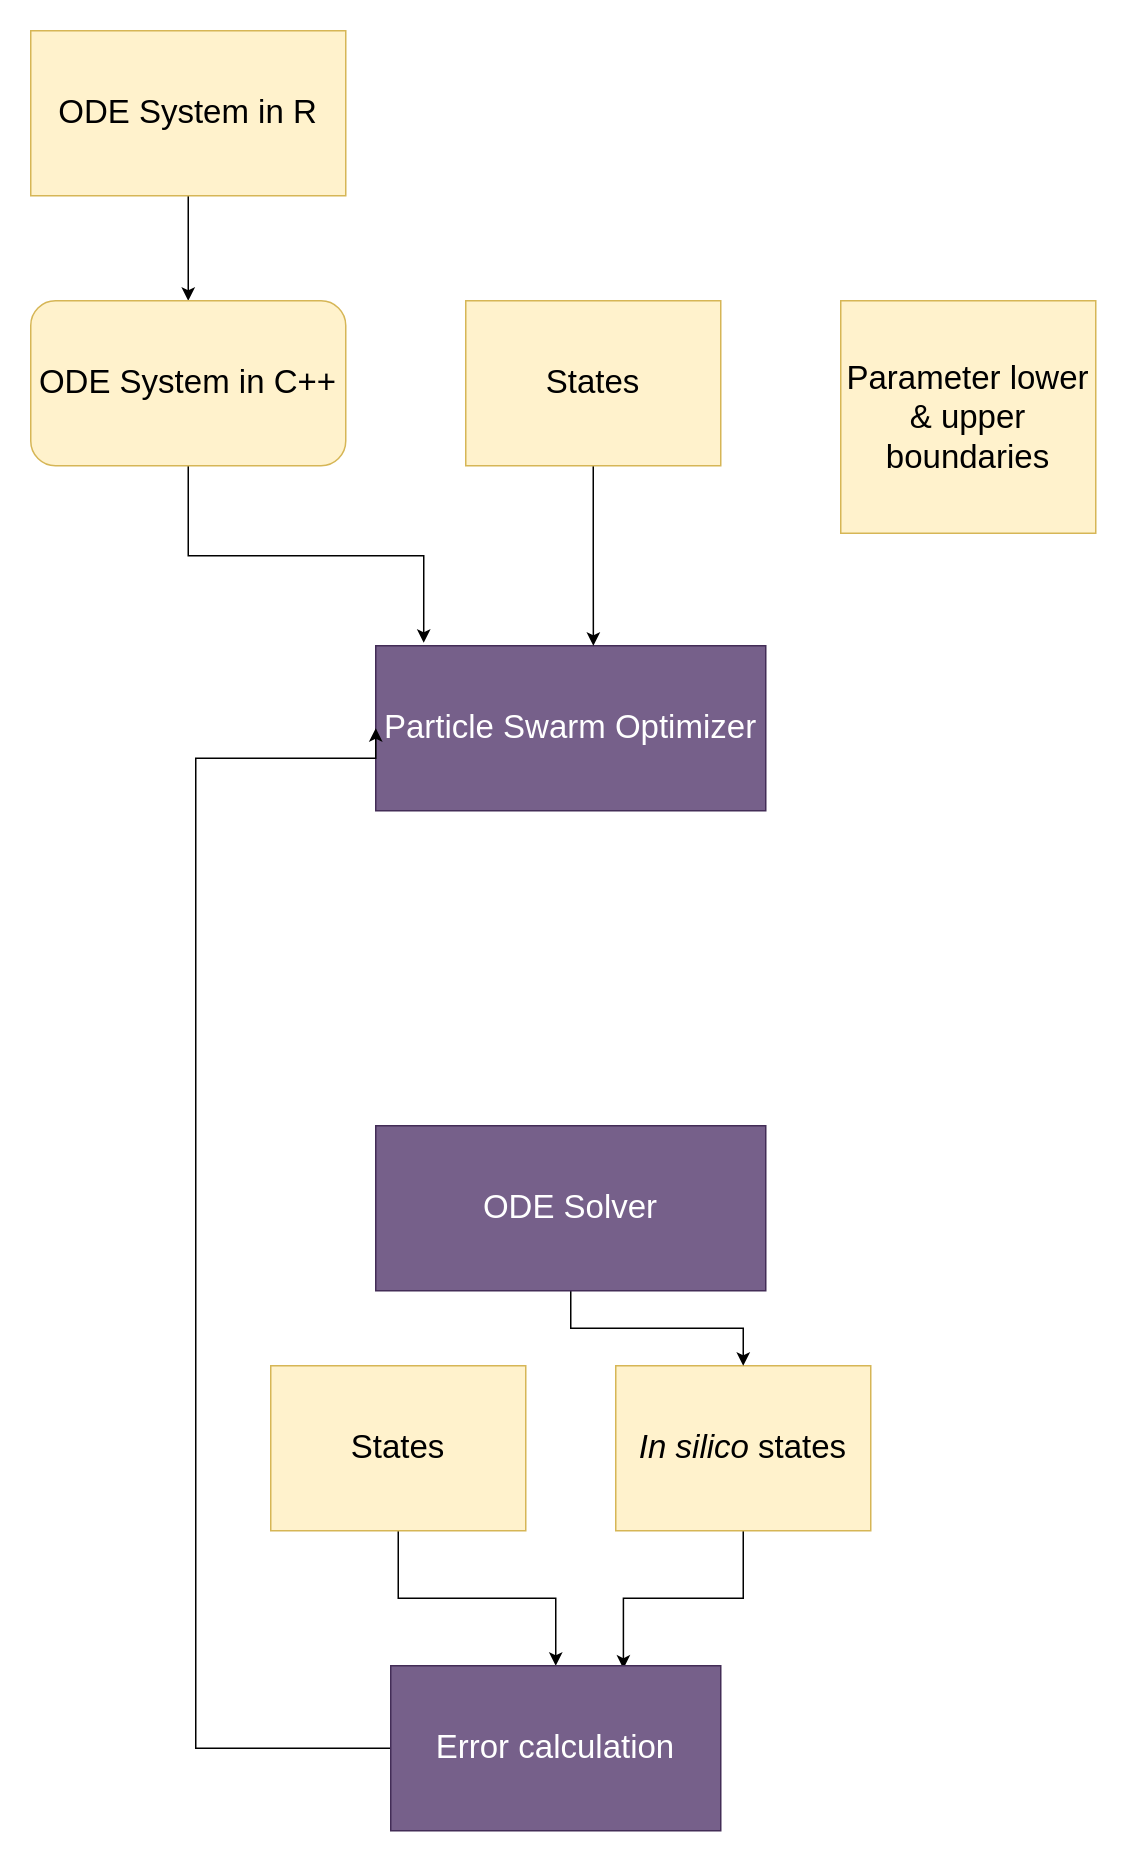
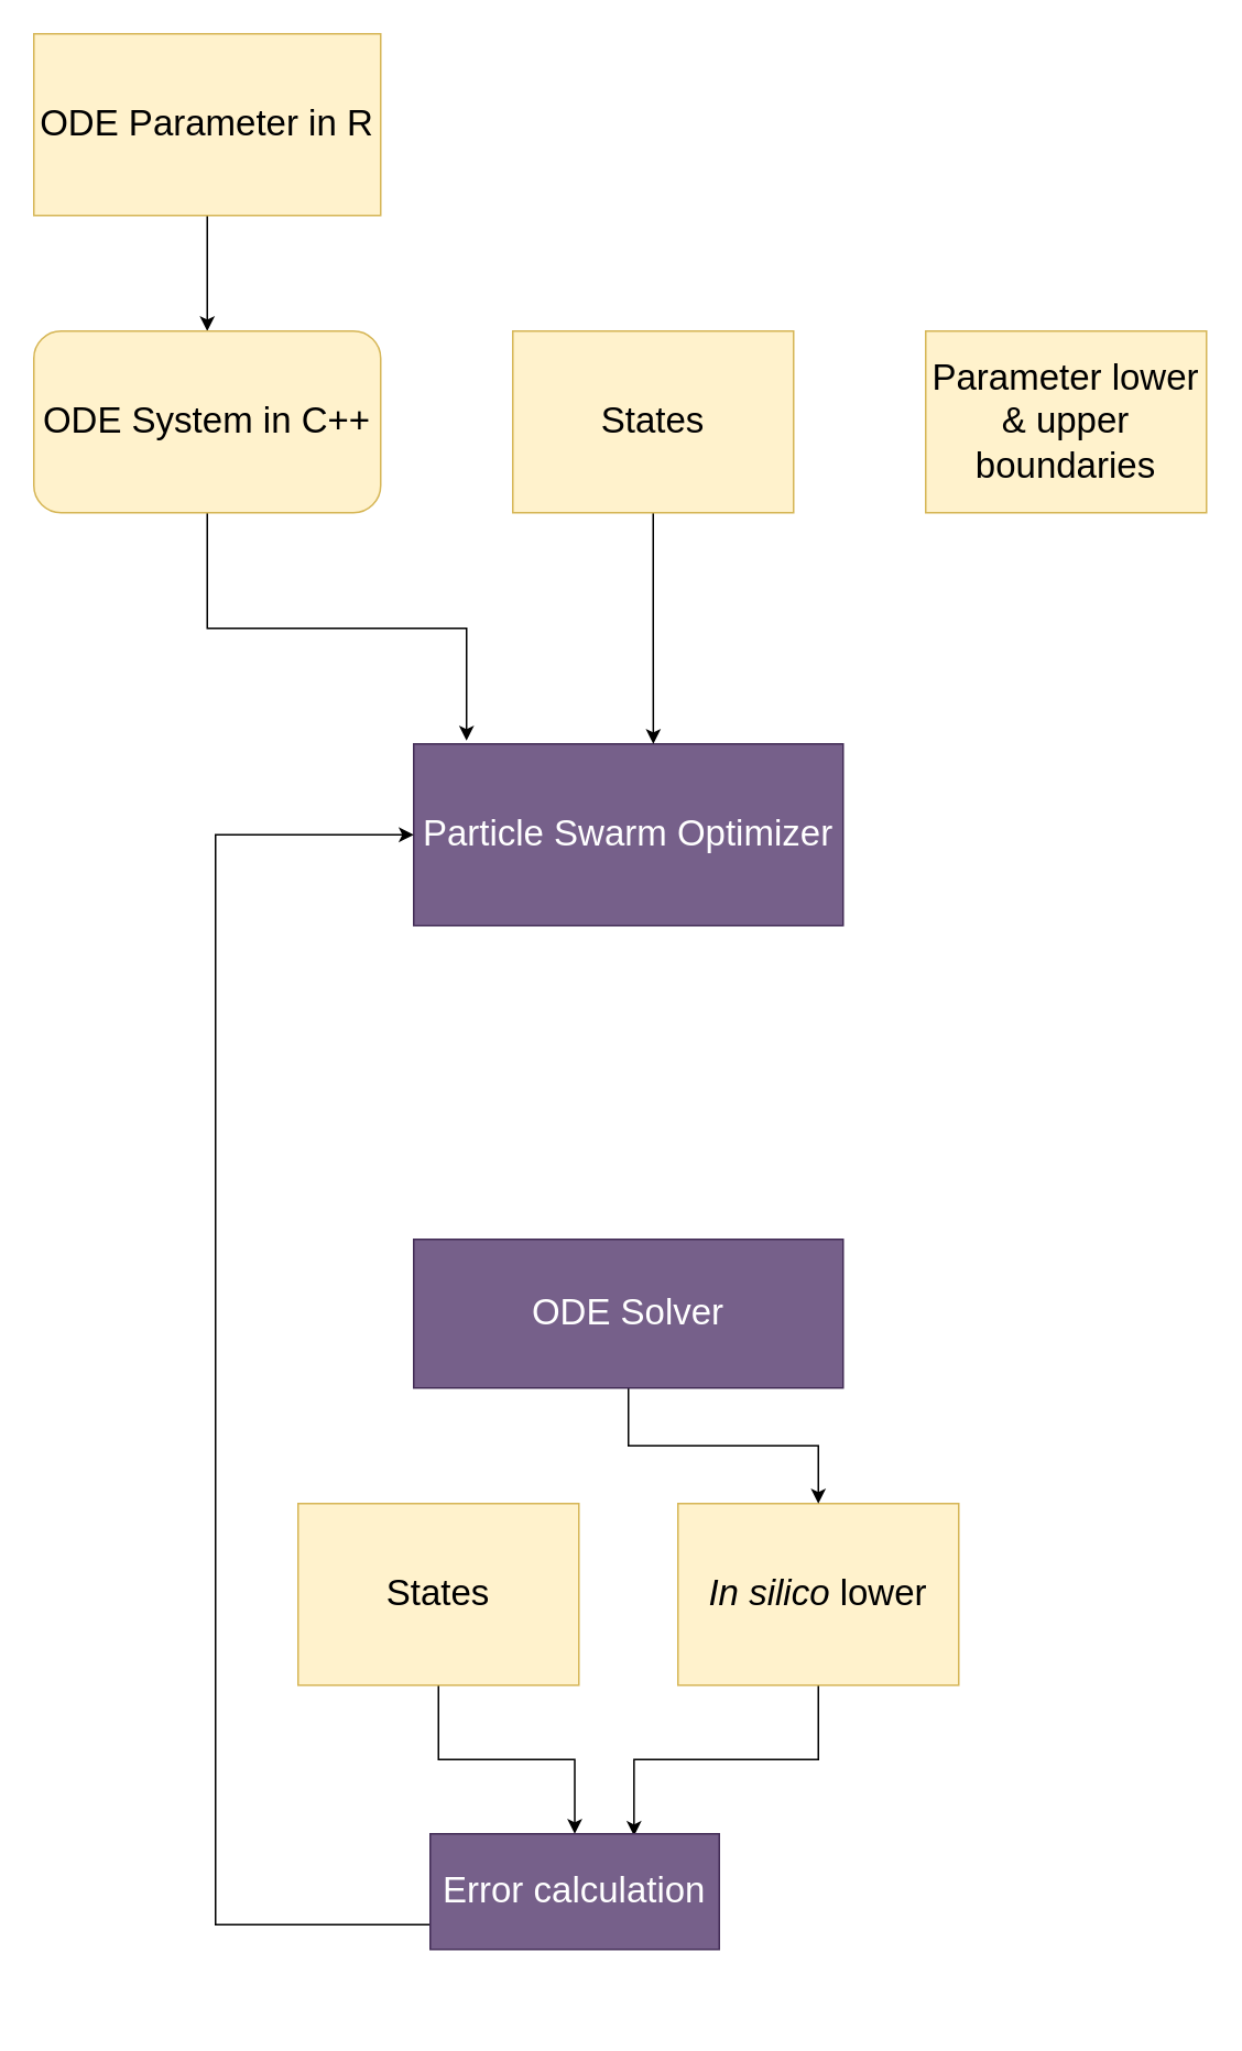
- <mxCell id="3" value="&lt;font style=&quot;font-size: 22px&quot;&gt;ODE System in R&lt;/font&gt;" style="whiteSpace=wrap;html=1;fillColor=#fff2cc;strokeColor=#d6b656;" parent="1" vertex="1"><mxGeometry x="20" y="20" width="210" height="110" as="geometry" /></mxCell>
+ <mxCell id="3" value="&lt;font style=&quot;font-size: 22px&quot;&gt;ODE Parameter in R&lt;/font&gt;" style="whiteSpace=wrap;html=1;fillColor=#fff2cc;strokeColor=#d6b656;" parent="1" vertex="1"><mxGeometry x="20" y="20" width="210" height="110" as="geometry" /></mxCell>
- <mxCell id="9" value="&lt;font style=&quot;font-size: 22px&quot;&gt;Parameter lower &amp;amp; upper boundaries&lt;/font&gt;" style="whiteSpace=wrap;html=1;fillColor=#fff2cc;strokeColor=#d6b656;" vertex="1" parent="1"><mxGeometry x="560" y="200" width="170" height="155" as="geometry" /></mxCell>
+ <mxCell id="9" value="&lt;font style=&quot;font-size: 22px&quot;&gt;Parameter lower &amp;amp; upper boundaries&lt;/font&gt;" style="whiteSpace=wrap;html=1;fillColor=#fff2cc;strokeColor=#d6b656;" vertex="1" parent="1"><mxGeometry x="560" y="200" width="170" height="110" as="geometry" /></mxCell>
- <mxCell id="6" value="&lt;font style=&quot;font-size: 22px&quot;&gt;Particle Swarm Optimizer&lt;/font&gt;" style="whiteSpace=wrap;html=1;fillColor=#76608a;fontColor=#ffffff;strokeColor=#432D57;" parent="1" vertex="1"><mxGeometry x="250" y="430" width="260" height="110" as="geometry" /></mxCell>
+ <mxCell id="6" value="&lt;font style=&quot;font-size: 22px&quot;&gt;Particle Swarm Optimizer&lt;/font&gt;" style="whiteSpace=wrap;html=1;fillColor=#76608a;fontColor=#ffffff;strokeColor=#432D57;" parent="1" vertex="1"><mxGeometry x="250" y="450" width="260" height="110" as="geometry" /></mxCell>
- <mxCell id="13" value="&lt;font style=&quot;font-size: 22px&quot;&gt;ODE Solver&lt;/font&gt;" style="whiteSpace=wrap;html=1;fillColor=#76608a;fontColor=#ffffff;strokeColor=#432D57;" vertex="1" parent="1"><mxGeometry x="250" y="750" width="260" height="110" as="geometry" /></mxCell>
+ <mxCell id="13" value="&lt;font style=&quot;font-size: 22px&quot;&gt;ODE Solver&lt;/font&gt;" style="whiteSpace=wrap;html=1;fillColor=#76608a;fontColor=#ffffff;strokeColor=#432D57;" vertex="1" parent="1"><mxGeometry x="250" y="750" width="260" height="90" as="geometry" /></mxCell>
- <mxCell id="11" value="&lt;font style=&quot;font-size: 22px&quot;&gt;&lt;i&gt;In silico&lt;/i&gt; states&lt;/font&gt;" style="whiteSpace=wrap;html=1;fillColor=#fff2cc;strokeColor=#d6b656;" vertex="1" parent="1"><mxGeometry x="410" y="910" width="170" height="110" as="geometry" /></mxCell>
+ <mxCell id="11" value="&lt;font style=&quot;font-size: 22px&quot;&gt;&lt;i&gt;In silico&lt;/i&gt; lower&lt;/font&gt;" style="whiteSpace=wrap;html=1;fillColor=#fff2cc;strokeColor=#d6b656;" vertex="1" parent="1"><mxGeometry x="410" y="910" width="170" height="110" as="geometry" /></mxCell>
- <mxCell id="17" value="&lt;font style=&quot;font-size: 22px&quot;&gt;Error calculation&lt;/font&gt;" style="whiteSpace=wrap;html=1;fillColor=#76608a;fontColor=#ffffff;strokeColor=#432D57;" vertex="1" parent="1"><mxGeometry x="260" y="1110" width="220" height="110" as="geometry" /></mxCell>
+ <mxCell id="17" value="&lt;font style=&quot;font-size: 22px&quot;&gt;Error calculation&lt;/font&gt;" style="whiteSpace=wrap;html=1;fillColor=#76608a;fontColor=#ffffff;strokeColor=#432D57;" vertex="1" parent="1"><mxGeometry x="260" y="1110" width="175" height="70" as="geometry" /></mxCell>
